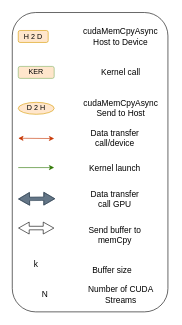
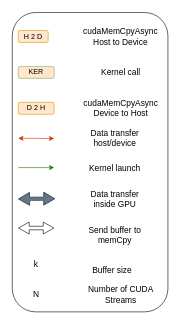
- <mxCell id="5" value="D 2 H" style="ellipse;whiteSpace=wrap;html=1;fillColor=#ffe6cc;strokeColor=#d79b00;" vertex="1" parent="1"><mxGeometry x="30" y="170" width="60" height="20" as="geometry" /></mxCell>
+ <mxCell id="5" value="D 2 H" style="rounded=1;whiteSpace=wrap;html=1;fillColor=#ffe6cc;strokeColor=#d79b00;" vertex="1" parent="1"><mxGeometry x="30" y="170" width="60" height="20" as="geometry" /></mxCell>
- <mxCell id="11" value="cudaMemCpyAsync Send to Host" style="text;html=1;strokeColor=none;fillColor=none;align=center;verticalAlign=middle;whiteSpace=wrap;rounded=0;fontSize=14;" vertex="1" parent="1"><mxGeometry x="129.5" y="170" width="143" height="20" as="geometry" /></mxCell>
+ <mxCell id="11" value="cudaMemCpyAsync Device to Host" style="text;html=1;strokeColor=none;fillColor=none;align=center;verticalAlign=middle;whiteSpace=wrap;rounded=0;fontSize=14;" vertex="1" parent="1"><mxGeometry x="129.5" y="170" width="143" height="20" as="geometry" /></mxCell>
- <mxCell id="12" value="Data transfer call/device" style="text;html=1;strokeColor=none;fillColor=none;align=center;verticalAlign=middle;whiteSpace=wrap;rounded=0;fontSize=14;" vertex="1" parent="1"><mxGeometry x="120" y="220" width="143" height="20" as="geometry" /></mxCell>
+ <mxCell id="12" value="Data transfer host/device" style="text;html=1;strokeColor=none;fillColor=none;align=center;verticalAlign=middle;whiteSpace=wrap;rounded=0;fontSize=14;" vertex="1" parent="1"><mxGeometry x="120" y="220" width="143" height="20" as="geometry" /></mxCell>
- <mxCell id="14" value="Data transfer &lt;br&gt;call GPU" style="text;html=1;strokeColor=none;fillColor=none;align=center;verticalAlign=middle;whiteSpace=wrap;rounded=0;fontSize=14;" vertex="1" parent="1"><mxGeometry x="120" y="321.5" width="143" height="20" as="geometry" /></mxCell>
+ <mxCell id="14" value="Data transfer &lt;br&gt;inside GPU" style="text;html=1;strokeColor=none;fillColor=none;align=center;verticalAlign=middle;whiteSpace=wrap;rounded=0;fontSize=14;" vertex="1" parent="1"><mxGeometry x="120" y="321.5" width="143" height="20" as="geometry" /></mxCell>
- <mxCell id="20" value="N" style="text;html=1;strokeColor=none;fillColor=none;align=center;verticalAlign=middle;whiteSpace=wrap;rounded=0;fontSize=14;" vertex="1" parent="1"><mxGeometry x="55" y="480" width="40" height="20" as="geometry" /></mxCell>
+ <mxCell id="20" value="N" style="text;html=1;strokeColor=none;fillColor=none;align=center;verticalAlign=middle;whiteSpace=wrap;rounded=0;fontSize=14;" vertex="1" parent="1"><mxGeometry x="40" y="480" width="40" height="20" as="geometry" /></mxCell>
